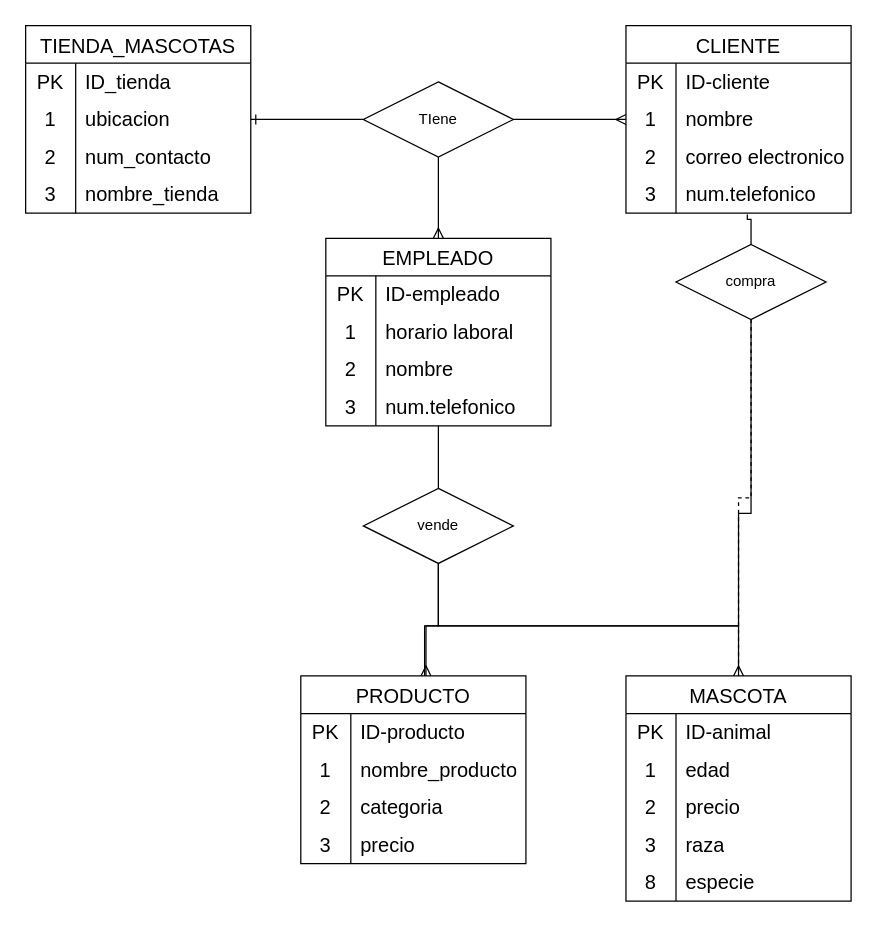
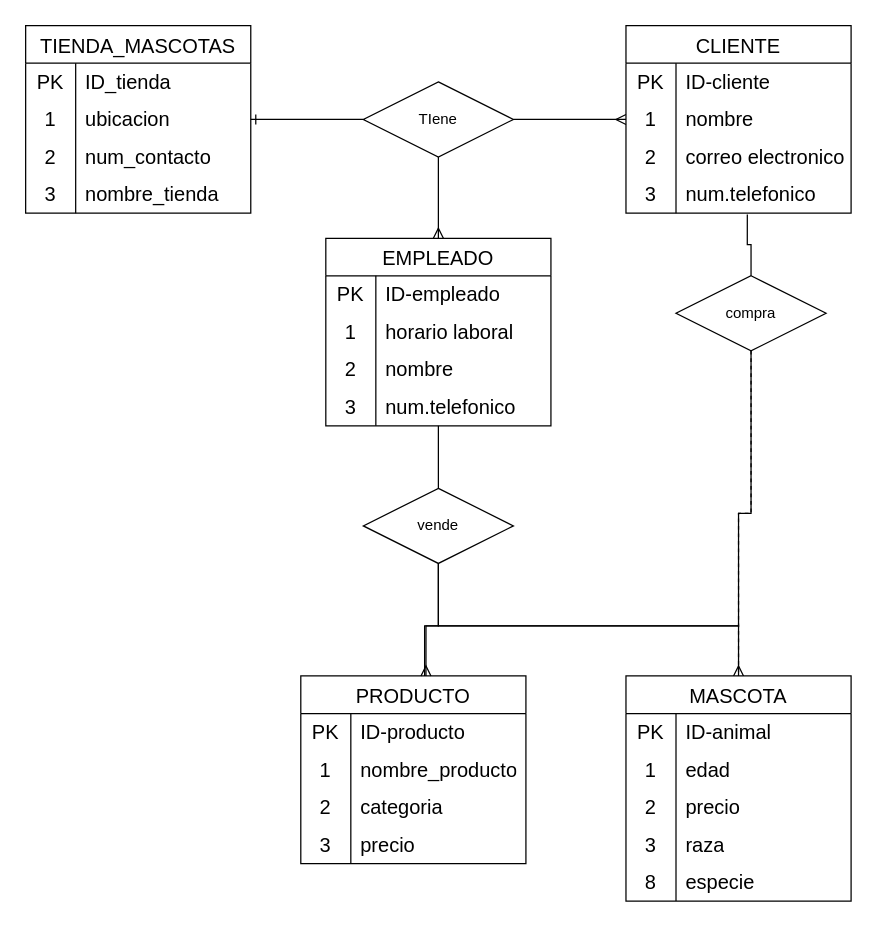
- <mxCell id="49" value="compra" style="shape=rhombus;perimeter=rhombusPerimeter;whiteSpace=wrap;html=1;align=center;" vertex="1" parent="1"><mxGeometry x="540" y="195" width="120" height="60" as="geometry" /></mxCell>
+ <mxCell id="49" value="compra" style="shape=rhombus;perimeter=rhombusPerimeter;whiteSpace=wrap;html=1;align=center;" vertex="1" parent="1"><mxGeometry x="540" y="220" width="120" height="60" as="geometry" /></mxCell>
